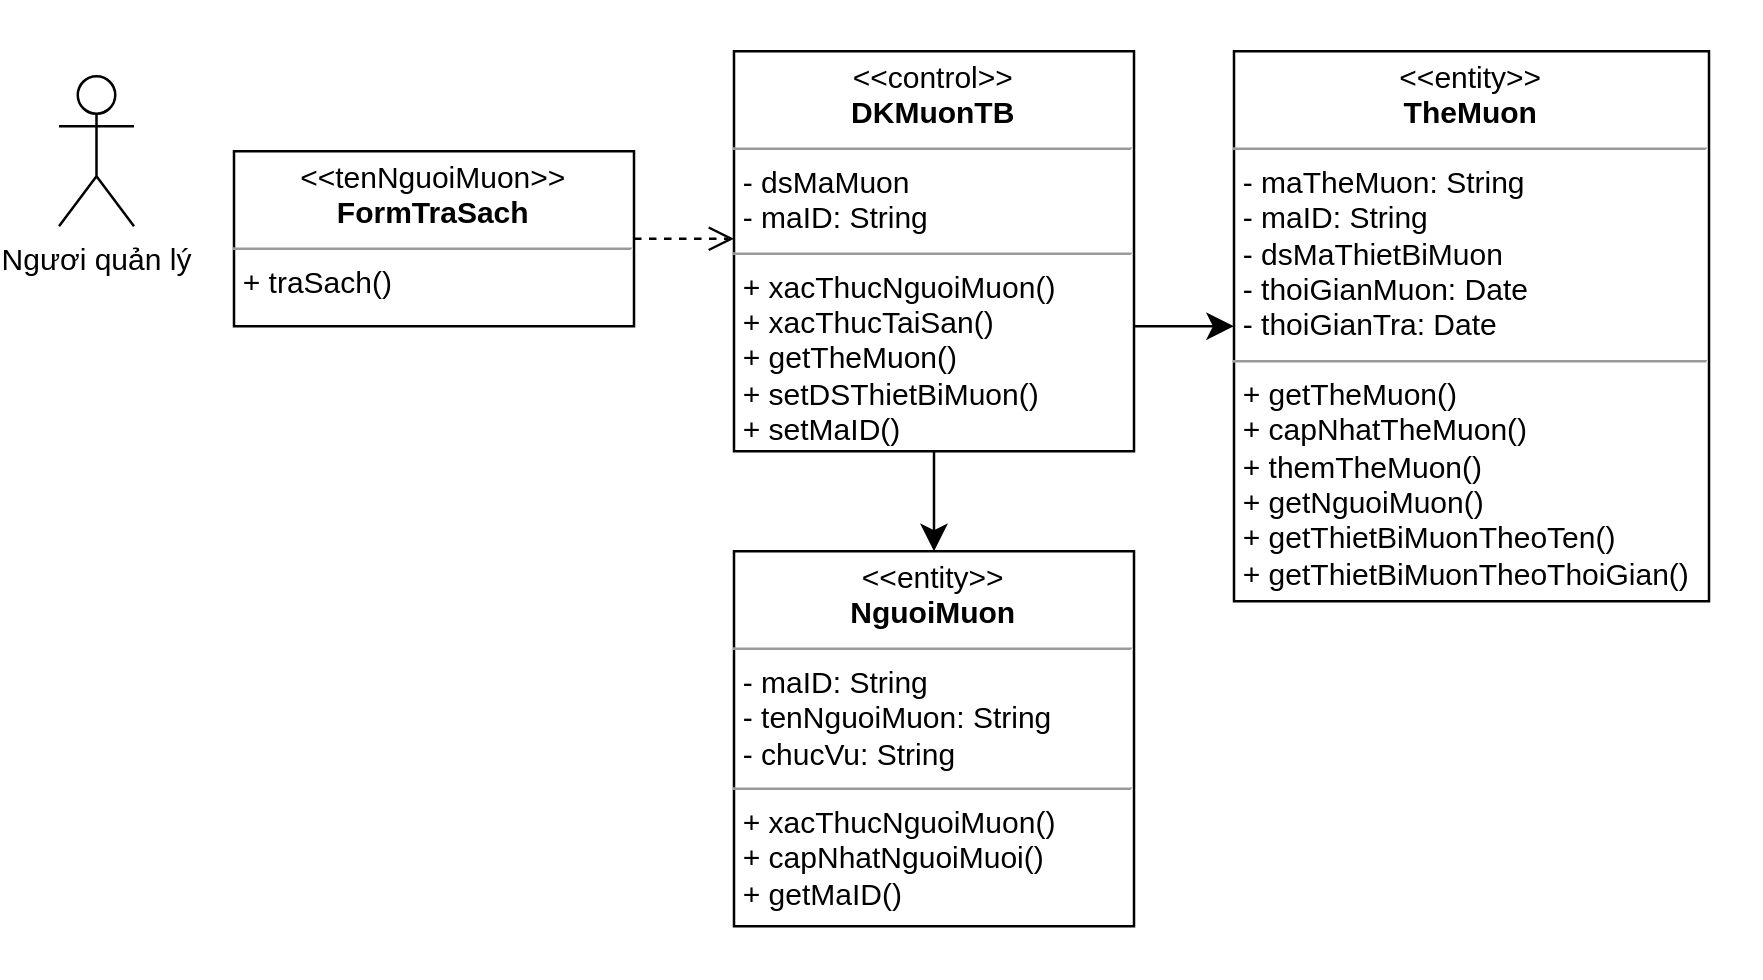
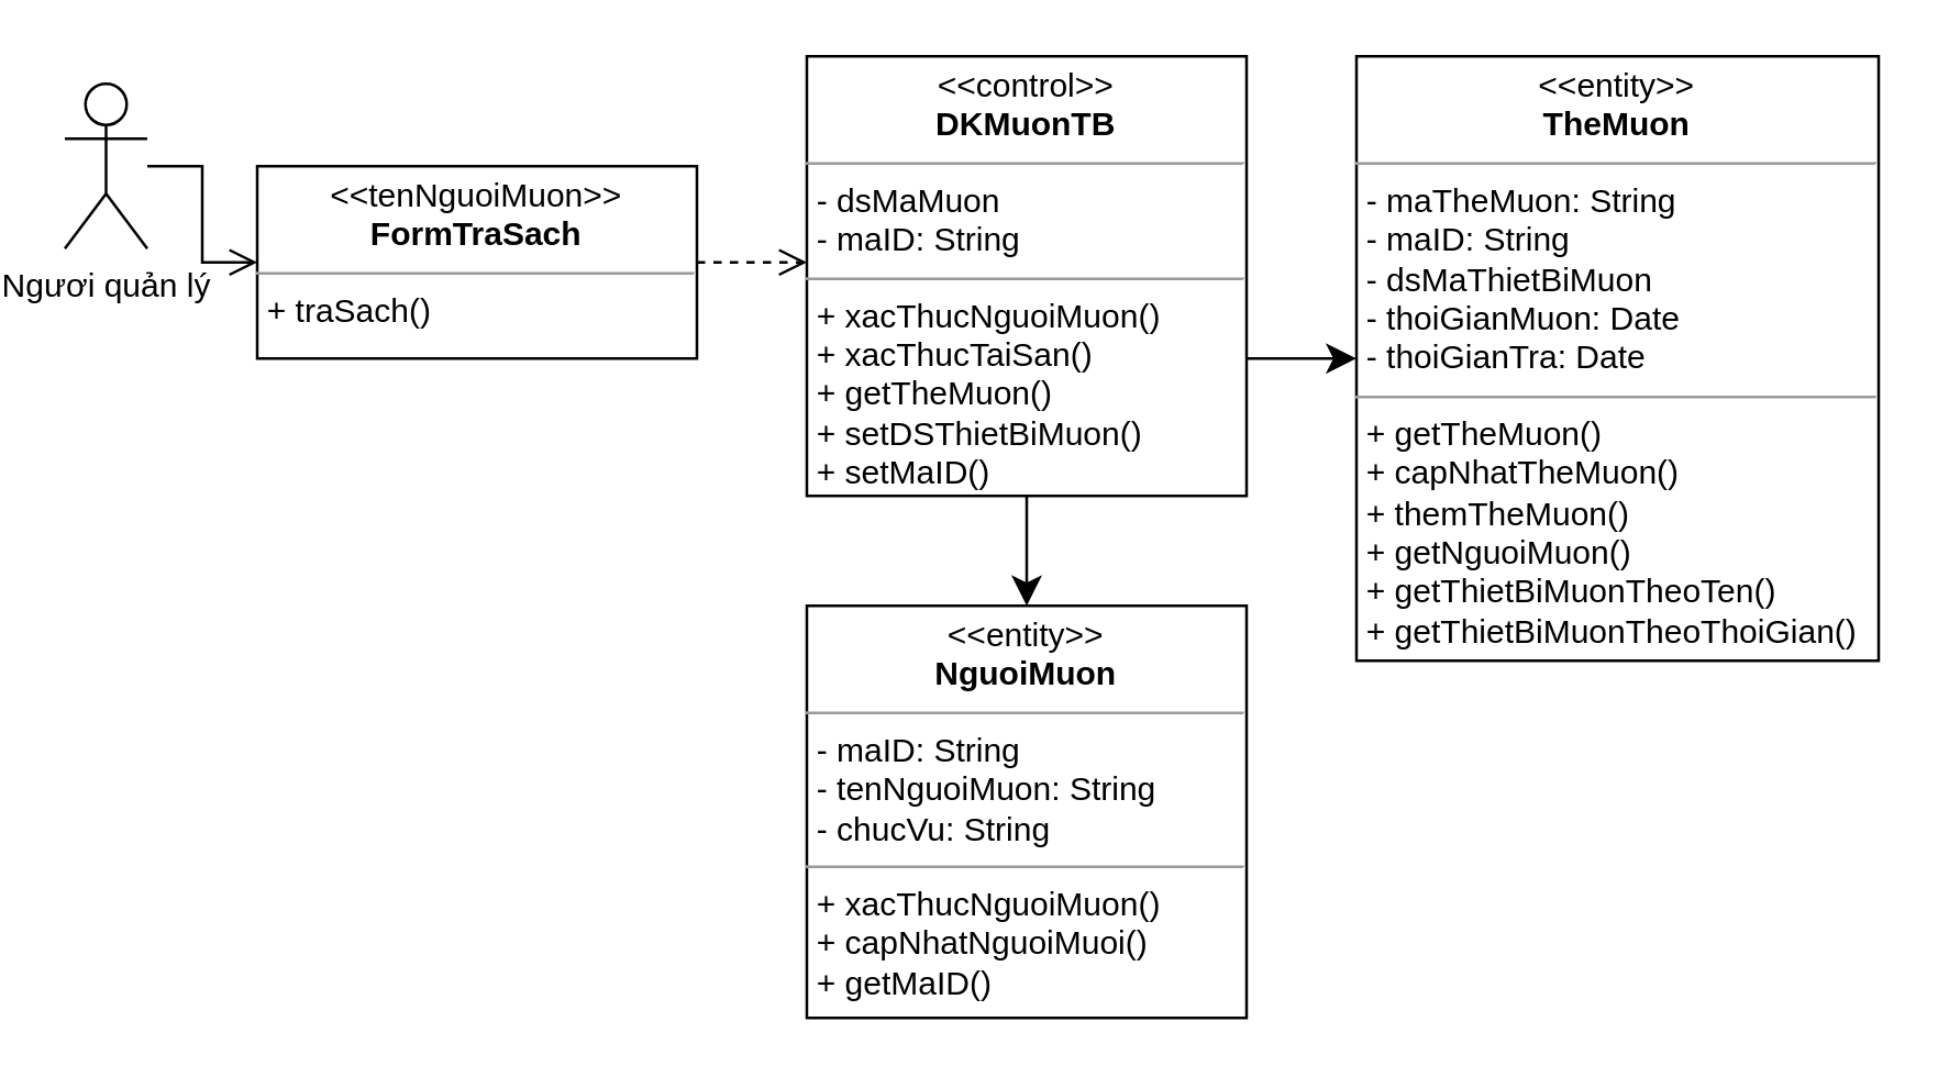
+ <mxCell id="4" style="edgeStyle=orthogonalEdgeStyle;rounded=0;orthogonalLoop=1;jettySize=auto;html=1;endArrow=open;endFill=0;endSize=8;" edge="1" parent="1" source="5" target="3"><mxGeometry relative="1" as="geometry" /></mxCell>
